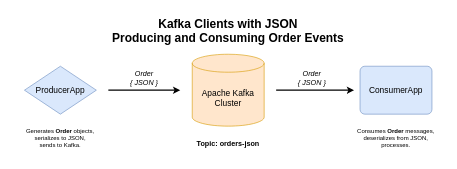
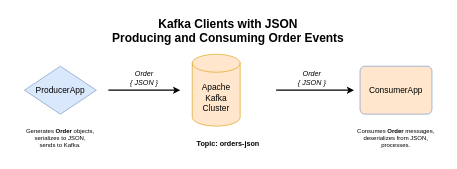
- <mxCell id="4" value="Apache Kafka Cluster" style="shape=cylinder3;whiteSpace=wrap;html=1;boundedLbl=1;backgroundOutline=1;size=15;fillColor=#ffe6cc;strokeColor=#d79b00;fontSize=14;" parent="1" vertex="1"><mxGeometry x="320" y="90" width="120" height="120" as="geometry" /></mxCell>
+ <mxCell id="4" value="Apache Kafka Cluster" style="shape=cylinder3;whiteSpace=wrap;html=1;boundedLbl=1;backgroundOutline=1;size=15;fillColor=#ffe6cc;strokeColor=#d79b00;fontSize=14;" parent="1" vertex="1"><mxGeometry x="320" y="90" width="80" height="120" as="geometry" /></mxCell>
- <mxCell id="5" value="ConsumerApp" style="rounded=1;whiteSpace=wrap;html=1;fillColor=#dae8fc;strokeColor=#6c8ebf;arcSize=10;fontSize=14;" parent="1" vertex="1"><mxGeometry x="600" y="110" width="120" height="80" as="geometry" /></mxCell>
+ <mxCell id="5" value="ConsumerApp" style="rounded=1;whiteSpace=wrap;html=1;fillColor=#ffe6cc;strokeColor=#6c8ebf;arcSize=10;fontSize=14;" parent="1" vertex="1"><mxGeometry x="600" y="110" width="120" height="80" as="geometry" /></mxCell>
